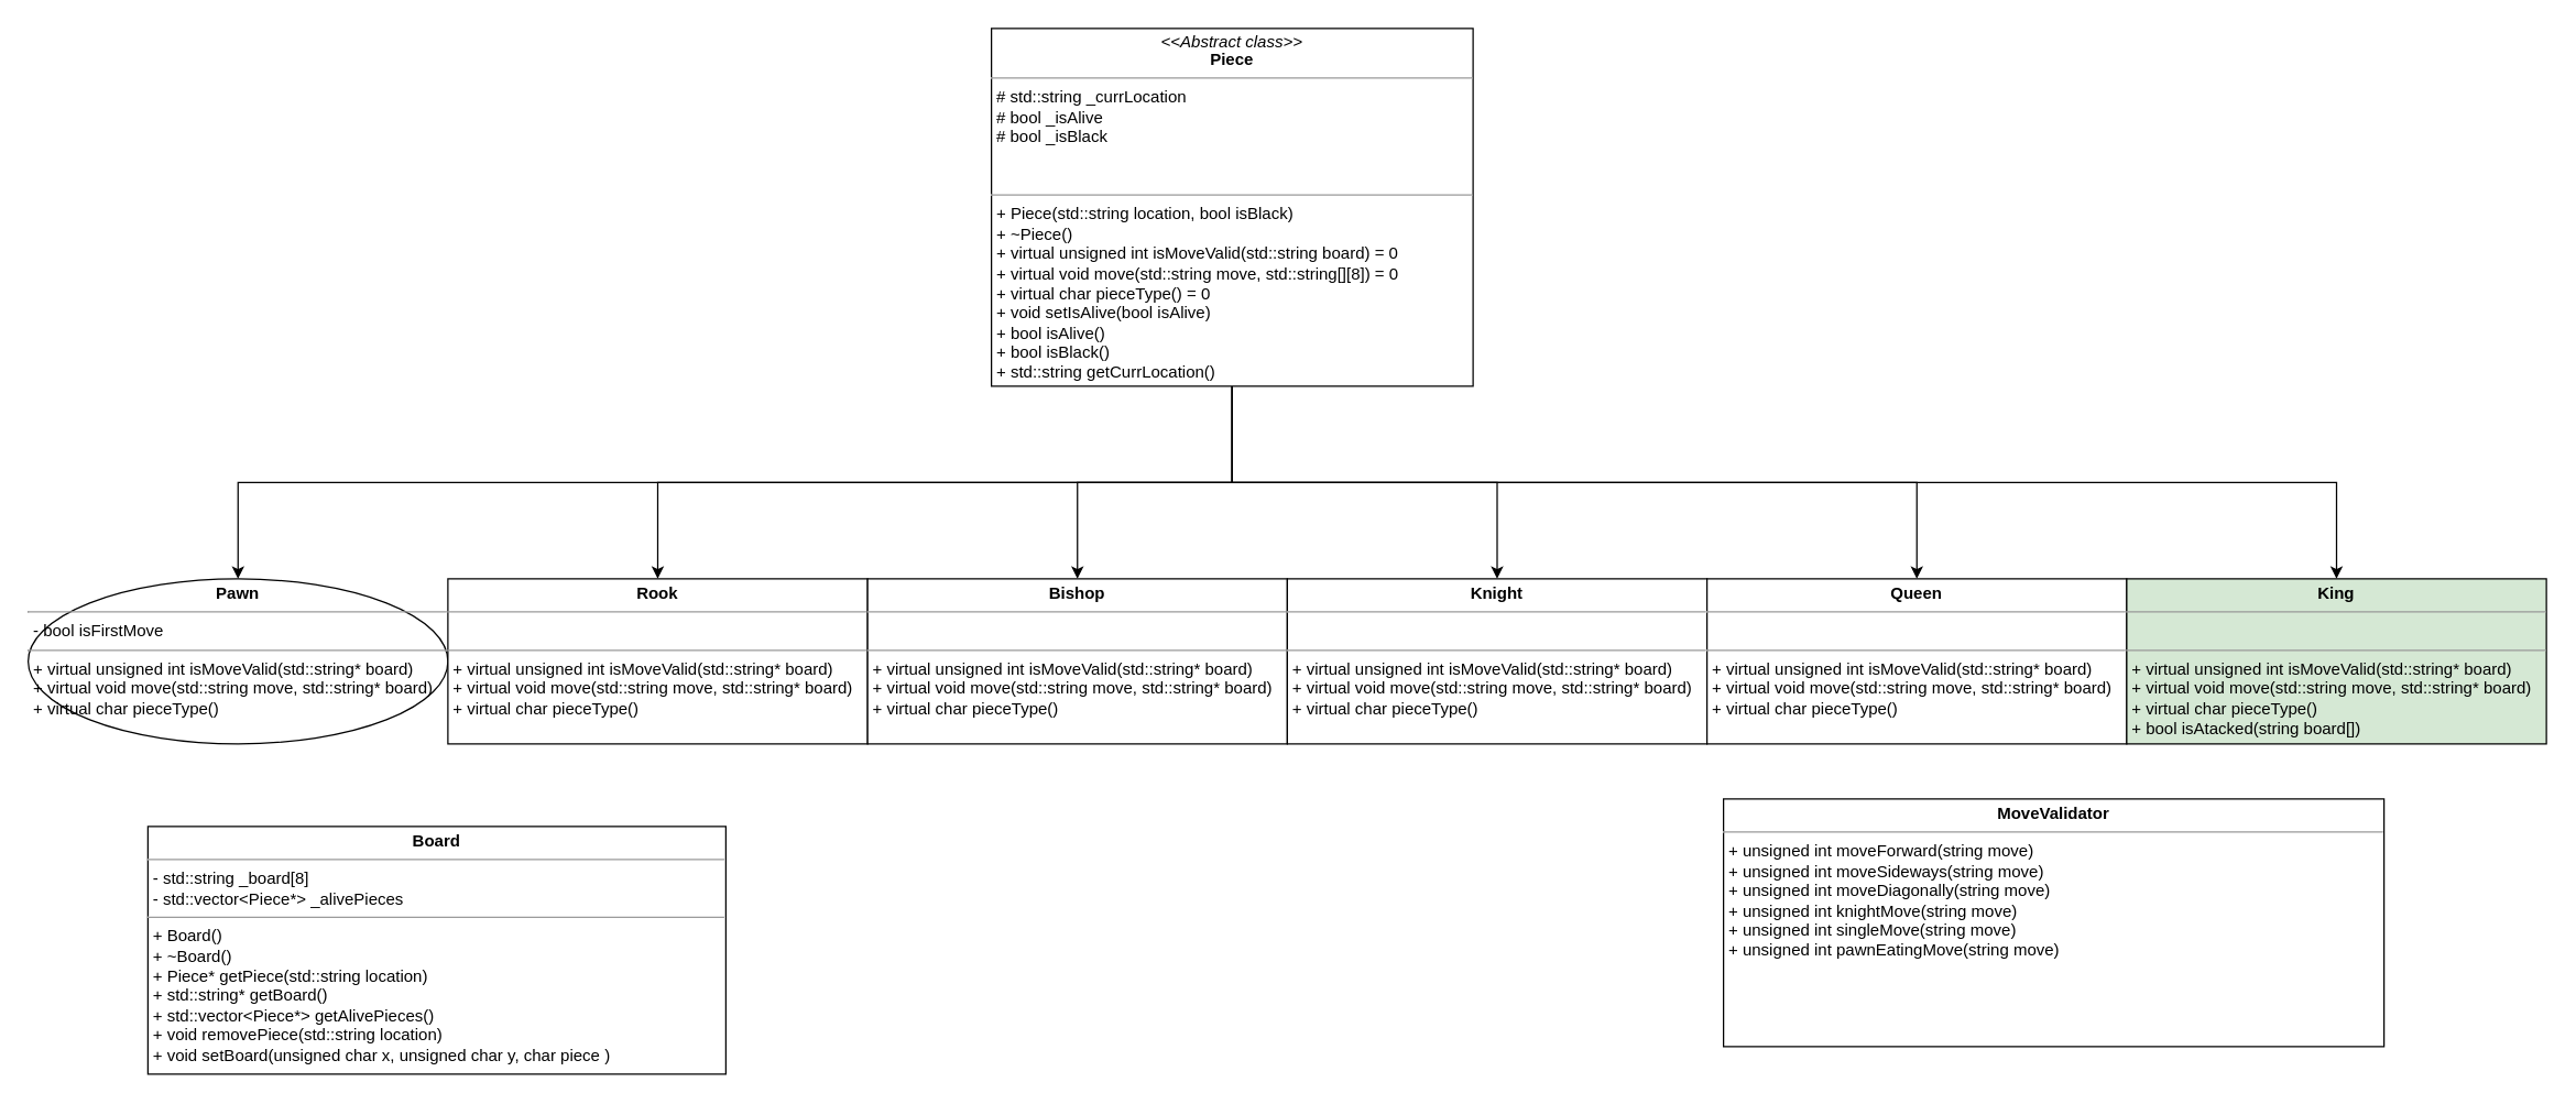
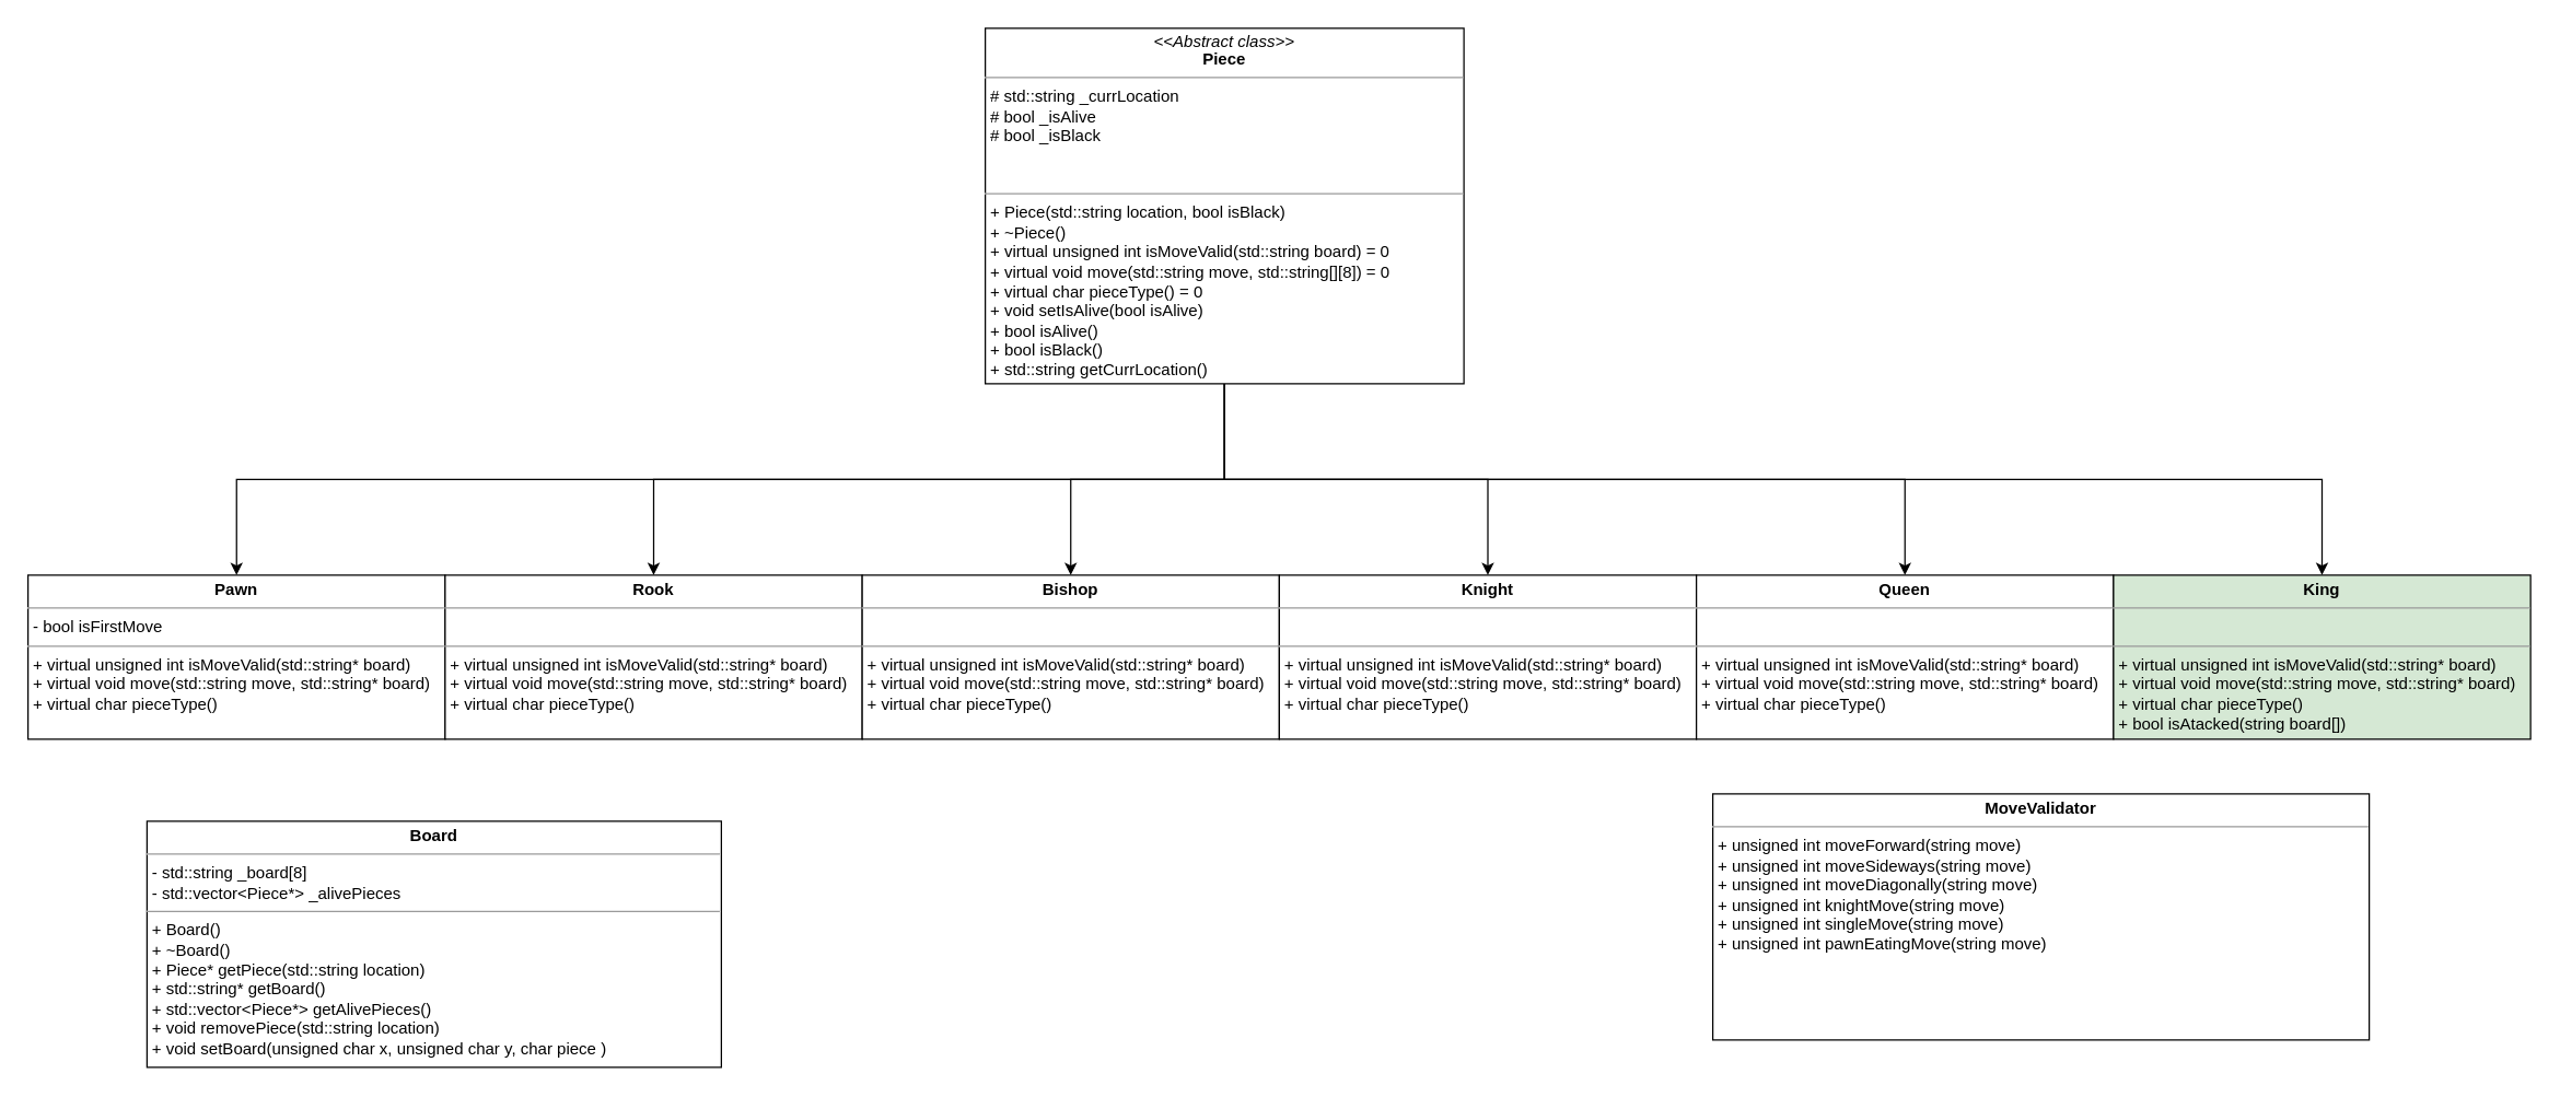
- <mxCell id="9" value="&lt;p style=&quot;margin: 0px ; margin-top: 4px ; text-align: center&quot;&gt;&lt;b&gt;Pawn&lt;/b&gt;&lt;/p&gt;&lt;hr size=&quot;1&quot;&gt;&lt;p style=&quot;margin: 0px ; margin-left: 4px&quot;&gt;- bool isFirstMove&lt;/p&gt;&lt;hr size=&quot;1&quot;&gt;&lt;p style=&quot;margin: 0px 0px 0px 4px&quot;&gt;+ virtual unsigned int isMoveValid(std::string* board)&lt;br&gt;+ virtual void move(std::string move, std::string* board)&lt;/p&gt;&lt;p style=&quot;margin: 0px 0px 0px 4px&quot;&gt;+ virtual char pieceType()&amp;nbsp;&lt;/p&gt;" style="ellipse;verticalAlign=top;align=left;overflow=fill;fontSize=12;fontFamily=Helvetica;html=1;" parent="1" vertex="1"><mxGeometry x="20" y="420" width="305" height="120" as="geometry" /></mxCell>
+ <mxCell id="9" value="&lt;p style=&quot;margin: 0px ; margin-top: 4px ; text-align: center&quot;&gt;&lt;b&gt;Pawn&lt;/b&gt;&lt;/p&gt;&lt;hr size=&quot;1&quot;&gt;&lt;p style=&quot;margin: 0px ; margin-left: 4px&quot;&gt;- bool isFirstMove&lt;/p&gt;&lt;hr size=&quot;1&quot;&gt;&lt;p style=&quot;margin: 0px 0px 0px 4px&quot;&gt;+ virtual unsigned int isMoveValid(std::string* board)&lt;br&gt;+ virtual void move(std::string move, std::string* board)&lt;/p&gt;&lt;p style=&quot;margin: 0px 0px 0px 4px&quot;&gt;+ virtual char pieceType()&amp;nbsp;&lt;/p&gt;" style="verticalAlign=top;align=left;overflow=fill;fontSize=12;fontFamily=Helvetica;html=1;" parent="1" vertex="1"><mxGeometry x="20" y="420" width="305" height="120" as="geometry" /></mxCell>
